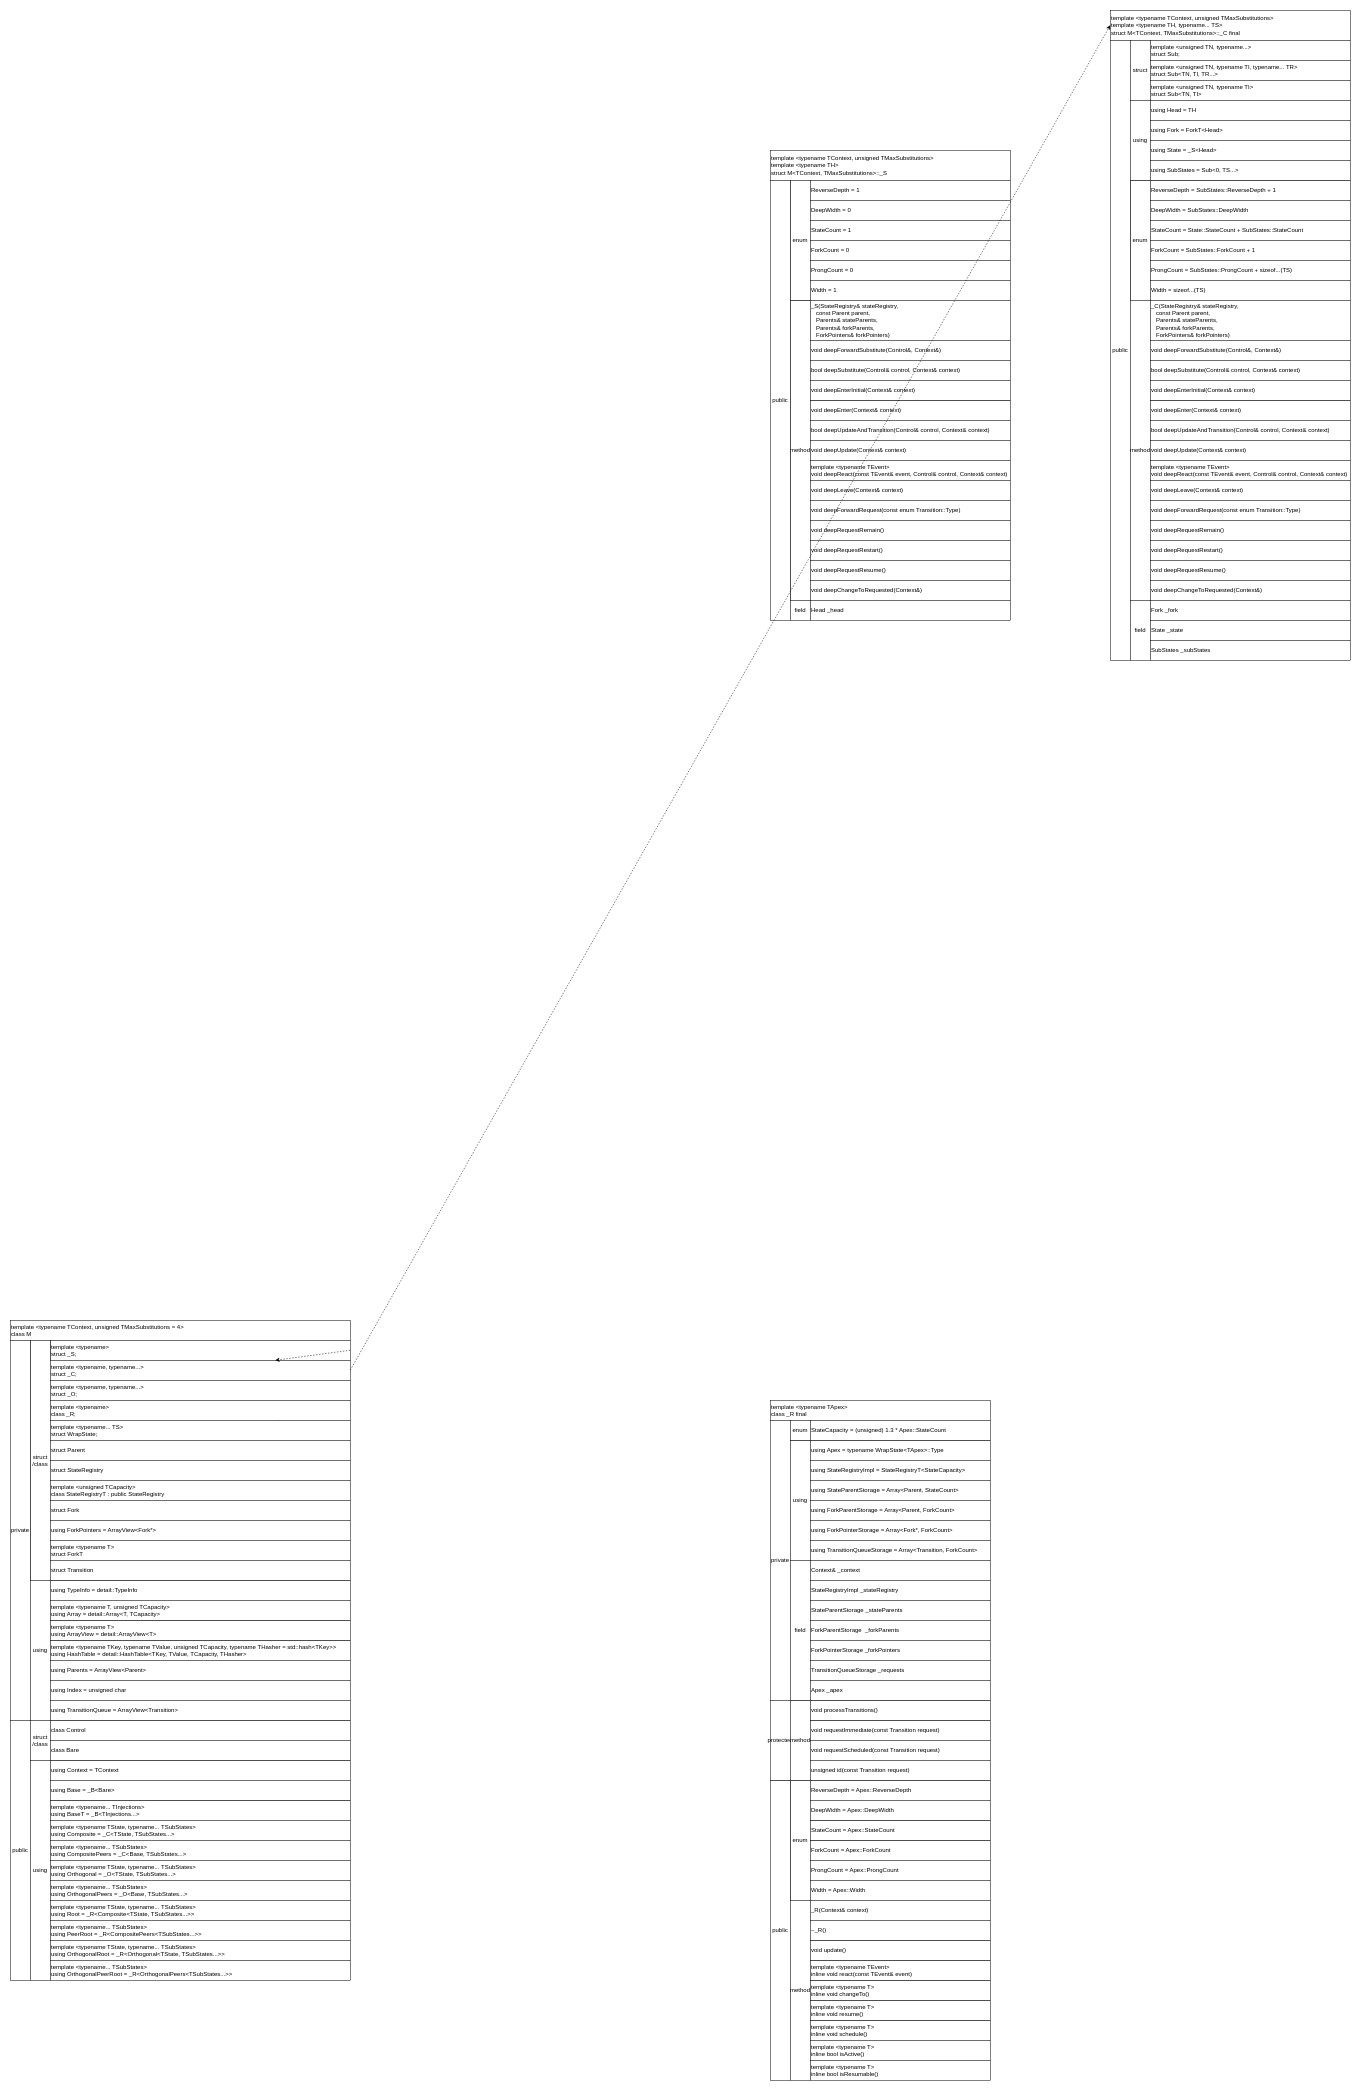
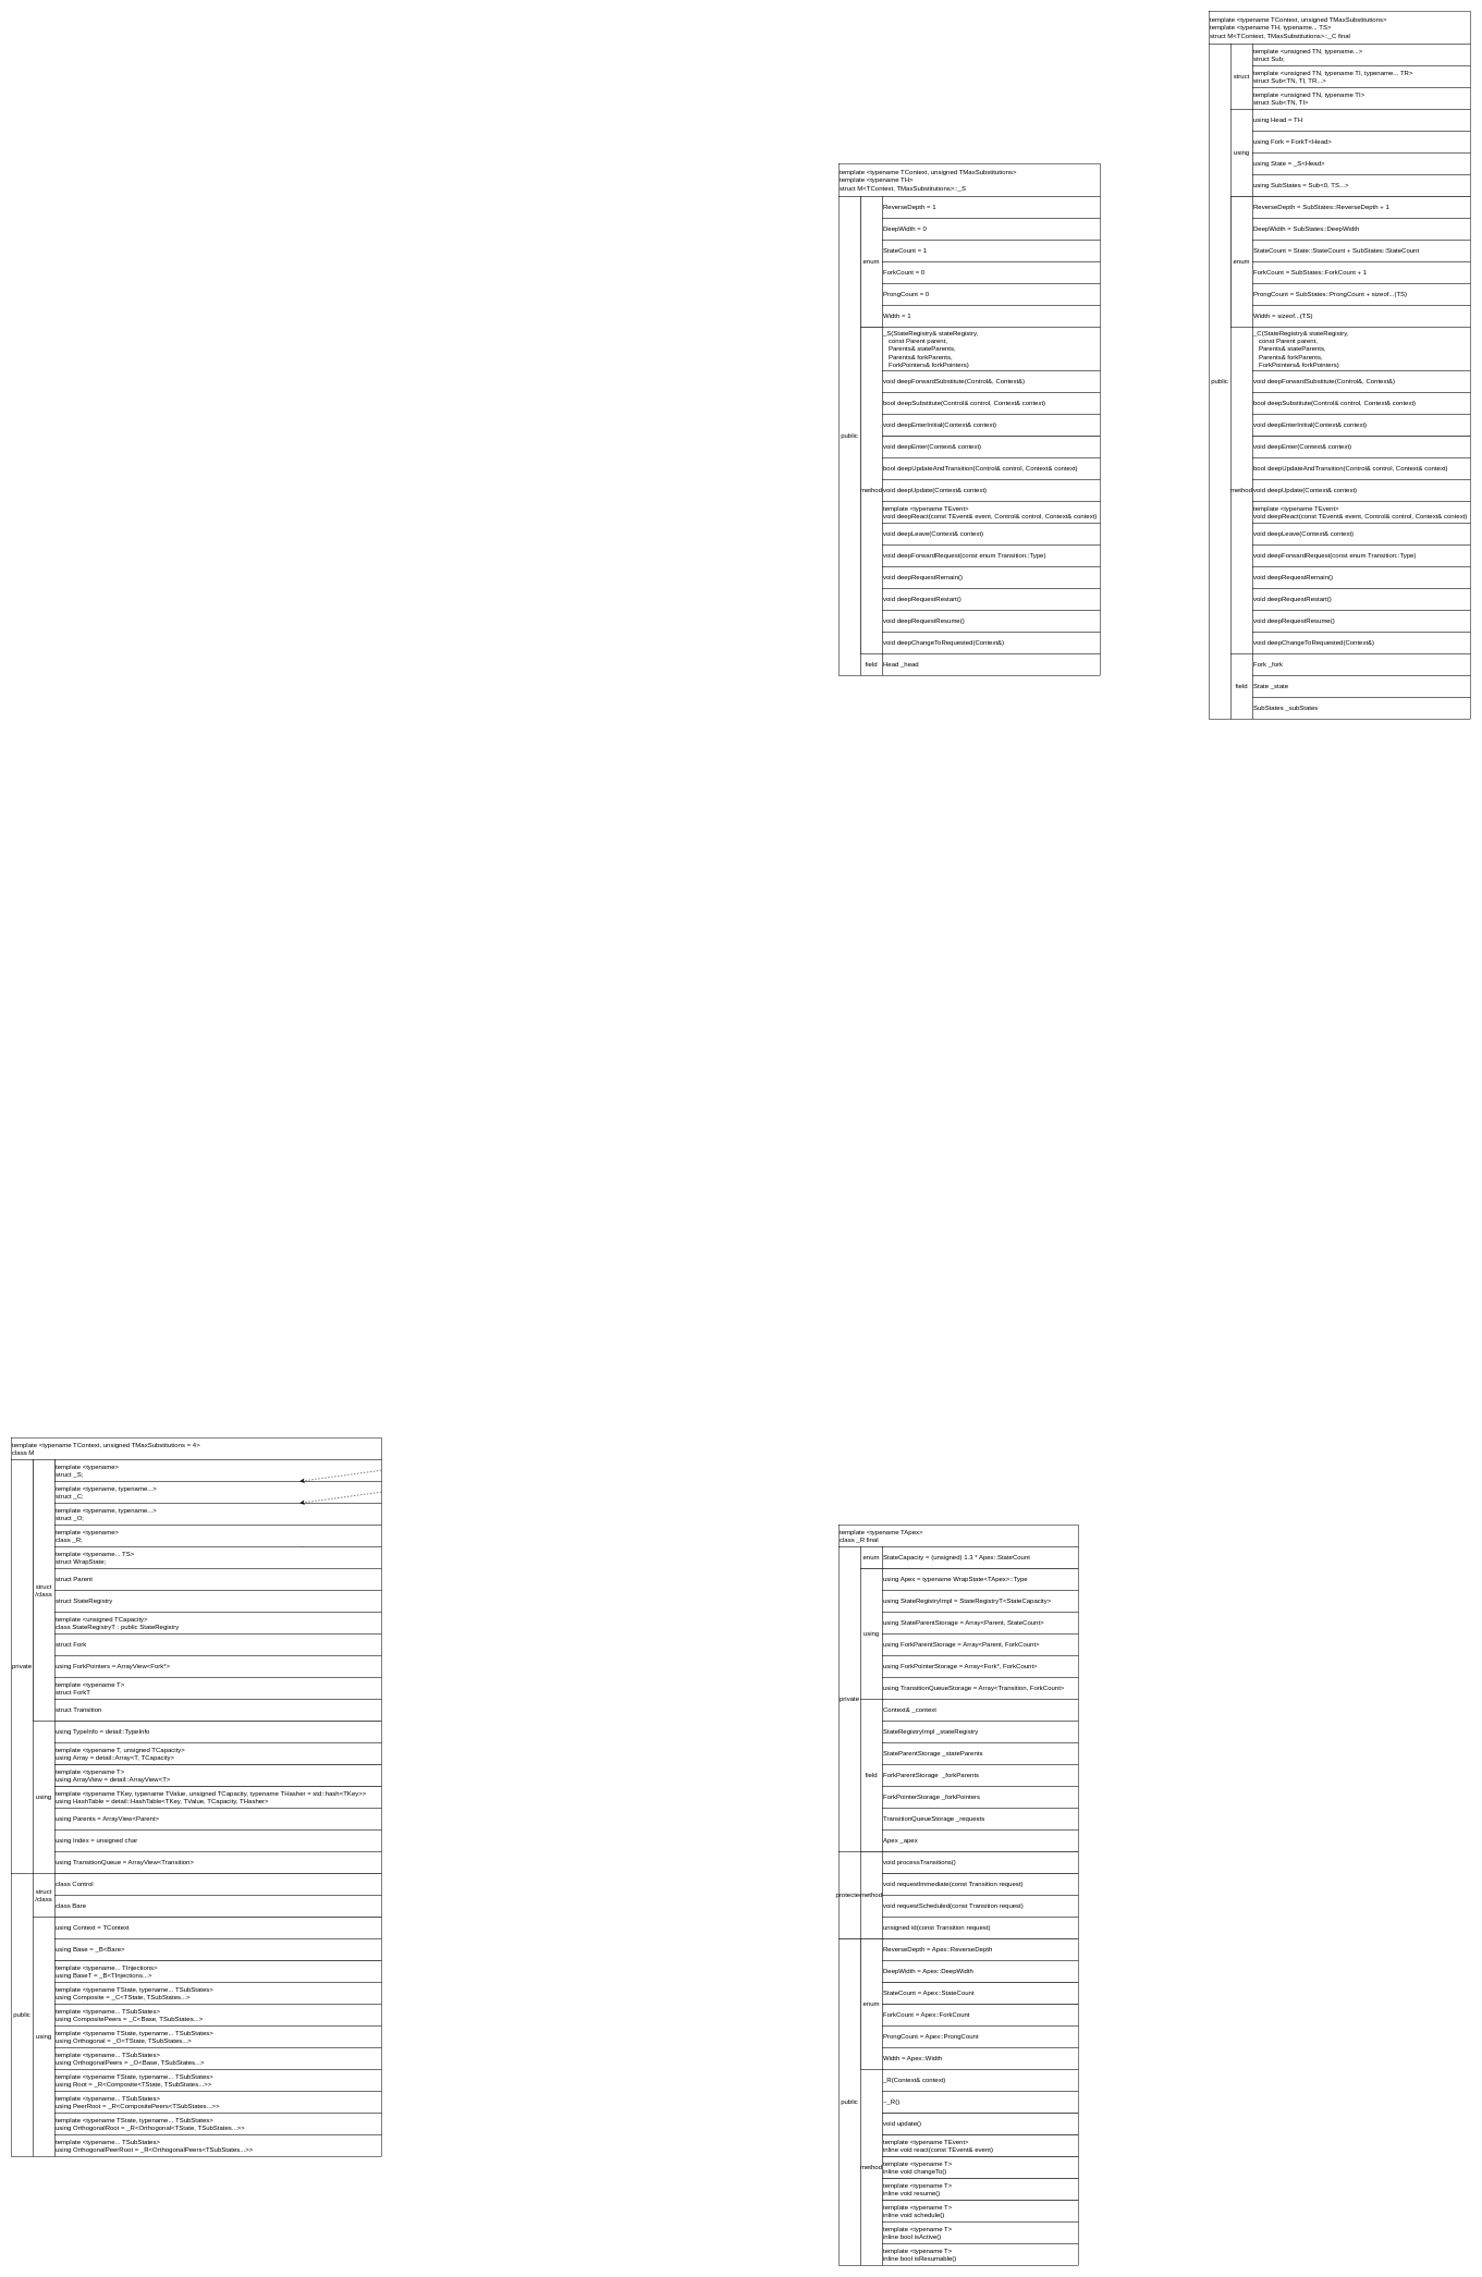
- <mxCell id="120" style="edgeStyle=none;html=1;exitX=1;exitY=0.5;exitDx=0;exitDy=0;dashed=1;entryX=0;entryY=0.5;entryDx=0;entryDy=0;" edge="1" parent="1" source="6" target="112"><mxGeometry relative="1" as="geometry"><mxPoint x="1550" y="340" as="targetPoint" /><mxPoint x="710" y="2710" as="sourcePoint" /></mxGeometry></mxCell>
+ <mxCell id="120" style="edgeStyle=none;html=1;exitX=1;exitY=0.5;exitDx=0;exitDy=0;dashed=1;" edge="1" parent="1" source="6" target="7"><mxGeometry relative="1" as="geometry"><mxPoint x="1550" y="340" as="targetPoint" /><mxPoint x="710" y="2710" as="sourcePoint" /></mxGeometry></mxCell>
